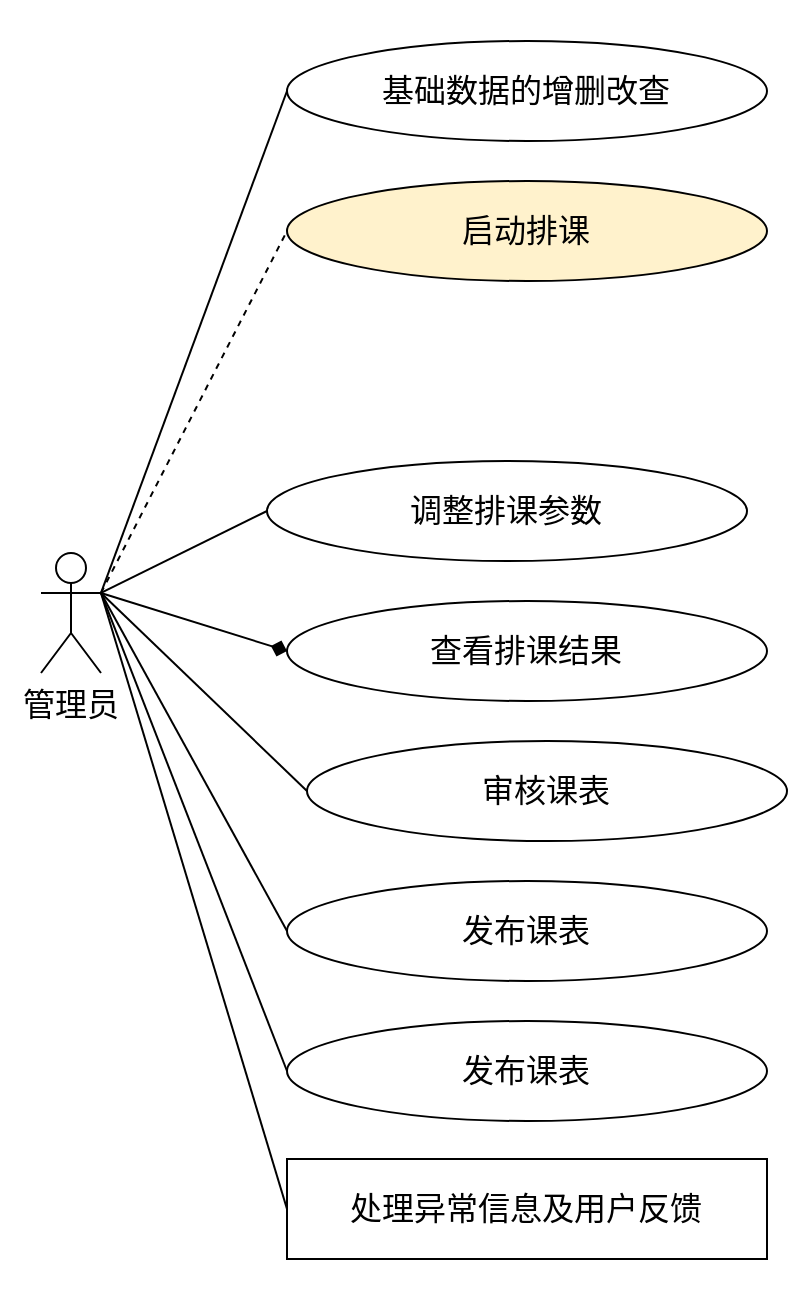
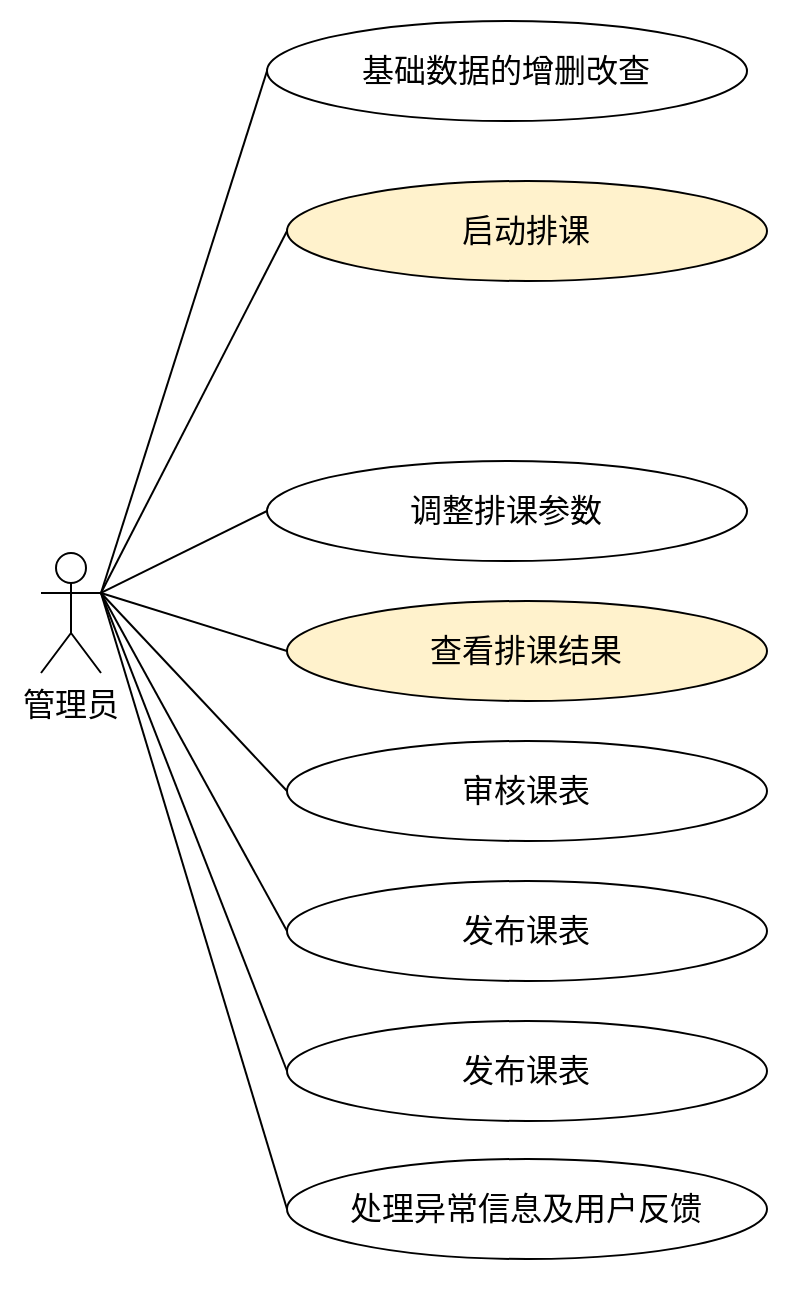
- <mxCell id="3" value="基础数据的增删改查" style="ellipse;whiteSpace=wrap;html=1;fontSize=16;" vertex="1" parent="1"><mxGeometry x="143" y="20" width="240" height="50" as="geometry" /></mxCell>
+ <mxCell id="3" value="基础数据的增删改查" style="ellipse;whiteSpace=wrap;html=1;fontSize=16;" vertex="1" parent="1"><mxGeometry x="133" y="10" width="240" height="50" as="geometry" /></mxCell>
- <mxCell id="12" value="" style="endArrow=none;html=1;rounded=0;entryX=0;entryY=0.5;entryDx=0;entryDy=0;exitX=1;exitY=0.333;exitDx=0;exitDy=0;exitPerimeter=0;fontSize=16;dashed=1;" edge="1" parent="1" source="2" target="4"><mxGeometry relative="1" as="geometry"><mxPoint x="53" y="296" as="sourcePoint" /><mxPoint x="153" y="92" as="targetPoint" /></mxGeometry></mxCell>
+ <mxCell id="12" value="" style="endArrow=none;html=1;rounded=0;entryX=0;entryY=0.5;entryDx=0;entryDy=0;exitX=1;exitY=0.333;exitDx=0;exitDy=0;exitPerimeter=0;fontSize=16;" edge="1" parent="1" source="2" target="4"><mxGeometry relative="1" as="geometry"><mxPoint x="53" y="296" as="sourcePoint" /><mxPoint x="153" y="92" as="targetPoint" /></mxGeometry></mxCell>
- <mxCell id="18" value="" style="endArrow=diamond;html=1;rounded=0;exitX=1;exitY=0.333;exitDx=0;exitDy=0;exitPerimeter=0;entryX=0;entryY=0.5;entryDx=0;entryDy=0;fontSize=16;" edge="1" parent="1" source="2" target="6"><mxGeometry relative="1" as="geometry"><mxPoint x="303" y="476" as="sourcePoint" /><mxPoint x="463" y="476" as="targetPoint" /></mxGeometry></mxCell>
+ <mxCell id="18" value="" style="endArrow=none;html=1;rounded=0;exitX=1;exitY=0.333;exitDx=0;exitDy=0;exitPerimeter=0;entryX=0;entryY=0.5;entryDx=0;entryDy=0;fontSize=16;" edge="1" parent="1" source="2" target="6"><mxGeometry relative="1" as="geometry"><mxPoint x="303" y="476" as="sourcePoint" /><mxPoint x="463" y="476" as="targetPoint" /></mxGeometry></mxCell>
- <mxCell id="6" value="查看排课结果" style="ellipse;whiteSpace=wrap;html=1;fontSize=16;" vertex="1" parent="1"><mxGeometry x="143" y="300" width="240" height="50" as="geometry" /></mxCell>
+ <mxCell id="6" value="查看排课结果" style="ellipse;whiteSpace=wrap;html=1;fontSize=16;fillColor=#fff2cc;" vertex="1" parent="1"><mxGeometry x="143" y="300" width="240" height="50" as="geometry" /></mxCell>
- <mxCell id="7" value="审核课表" style="ellipse;whiteSpace=wrap;html=1;fontSize=16;" vertex="1" parent="1"><mxGeometry x="153" y="370" width="240" height="50" as="geometry" /></mxCell>
+ <mxCell id="7" value="审核课表" style="ellipse;whiteSpace=wrap;html=1;fontSize=16;" vertex="1" parent="1"><mxGeometry x="143" y="370" width="240" height="50" as="geometry" /></mxCell>
- <mxCell id="10" value="处理异常信息及用户反馈" style="whiteSpace=wrap;html=1;fontSize=16;rounded=0;" vertex="1" parent="1"><mxGeometry x="143" y="579" width="240" height="50" as="geometry" /></mxCell>
+ <mxCell id="10" value="处理异常信息及用户反馈" style="ellipse;whiteSpace=wrap;html=1;fontSize=16;" vertex="1" parent="1"><mxGeometry x="143" y="579" width="240" height="50" as="geometry" /></mxCell>
